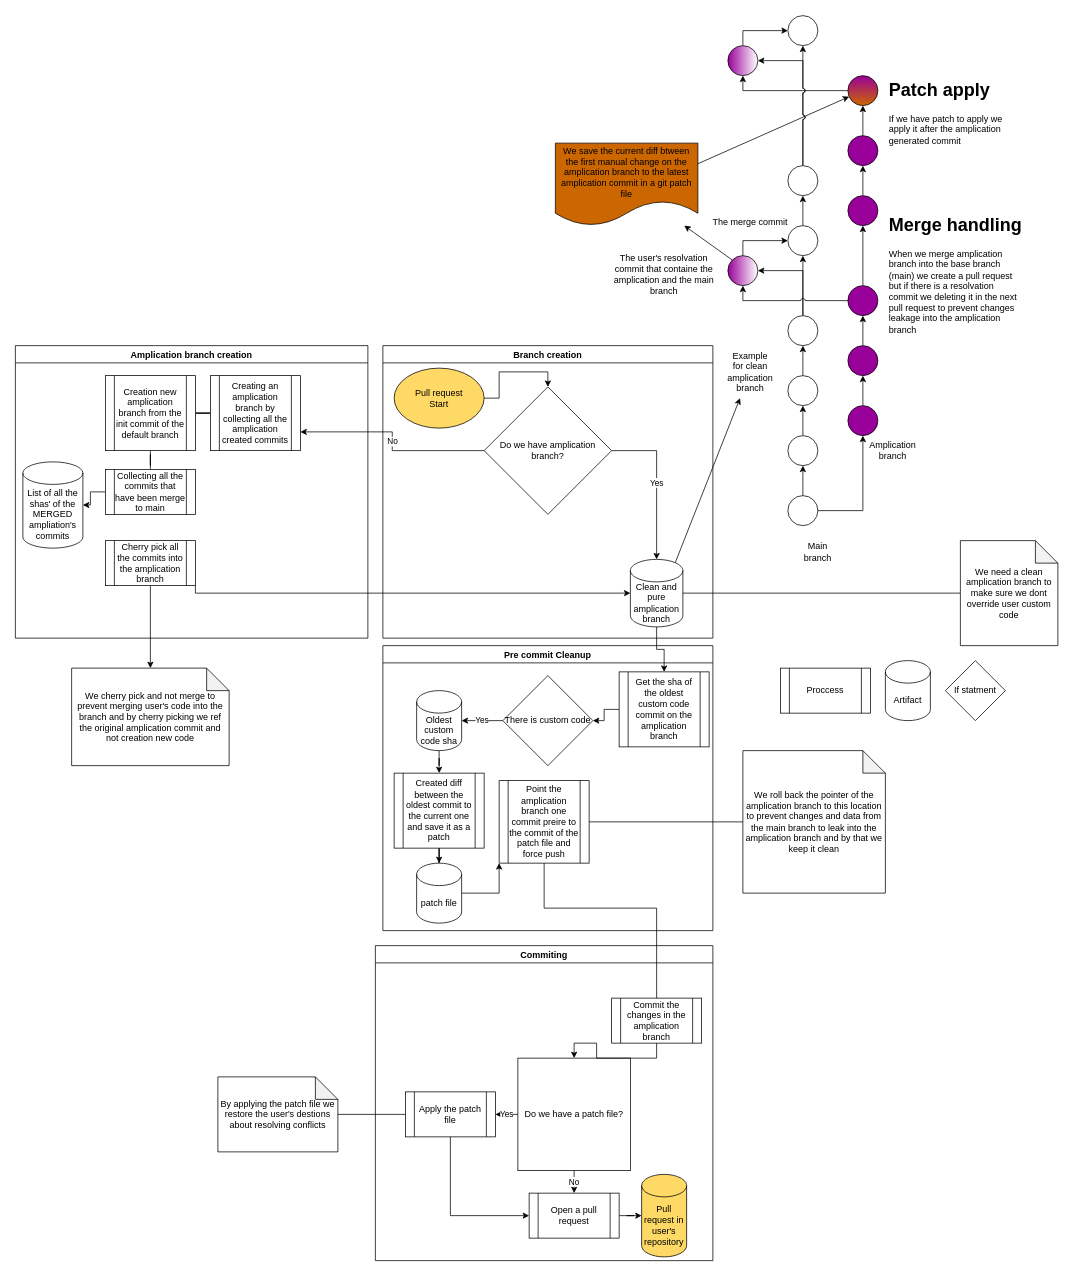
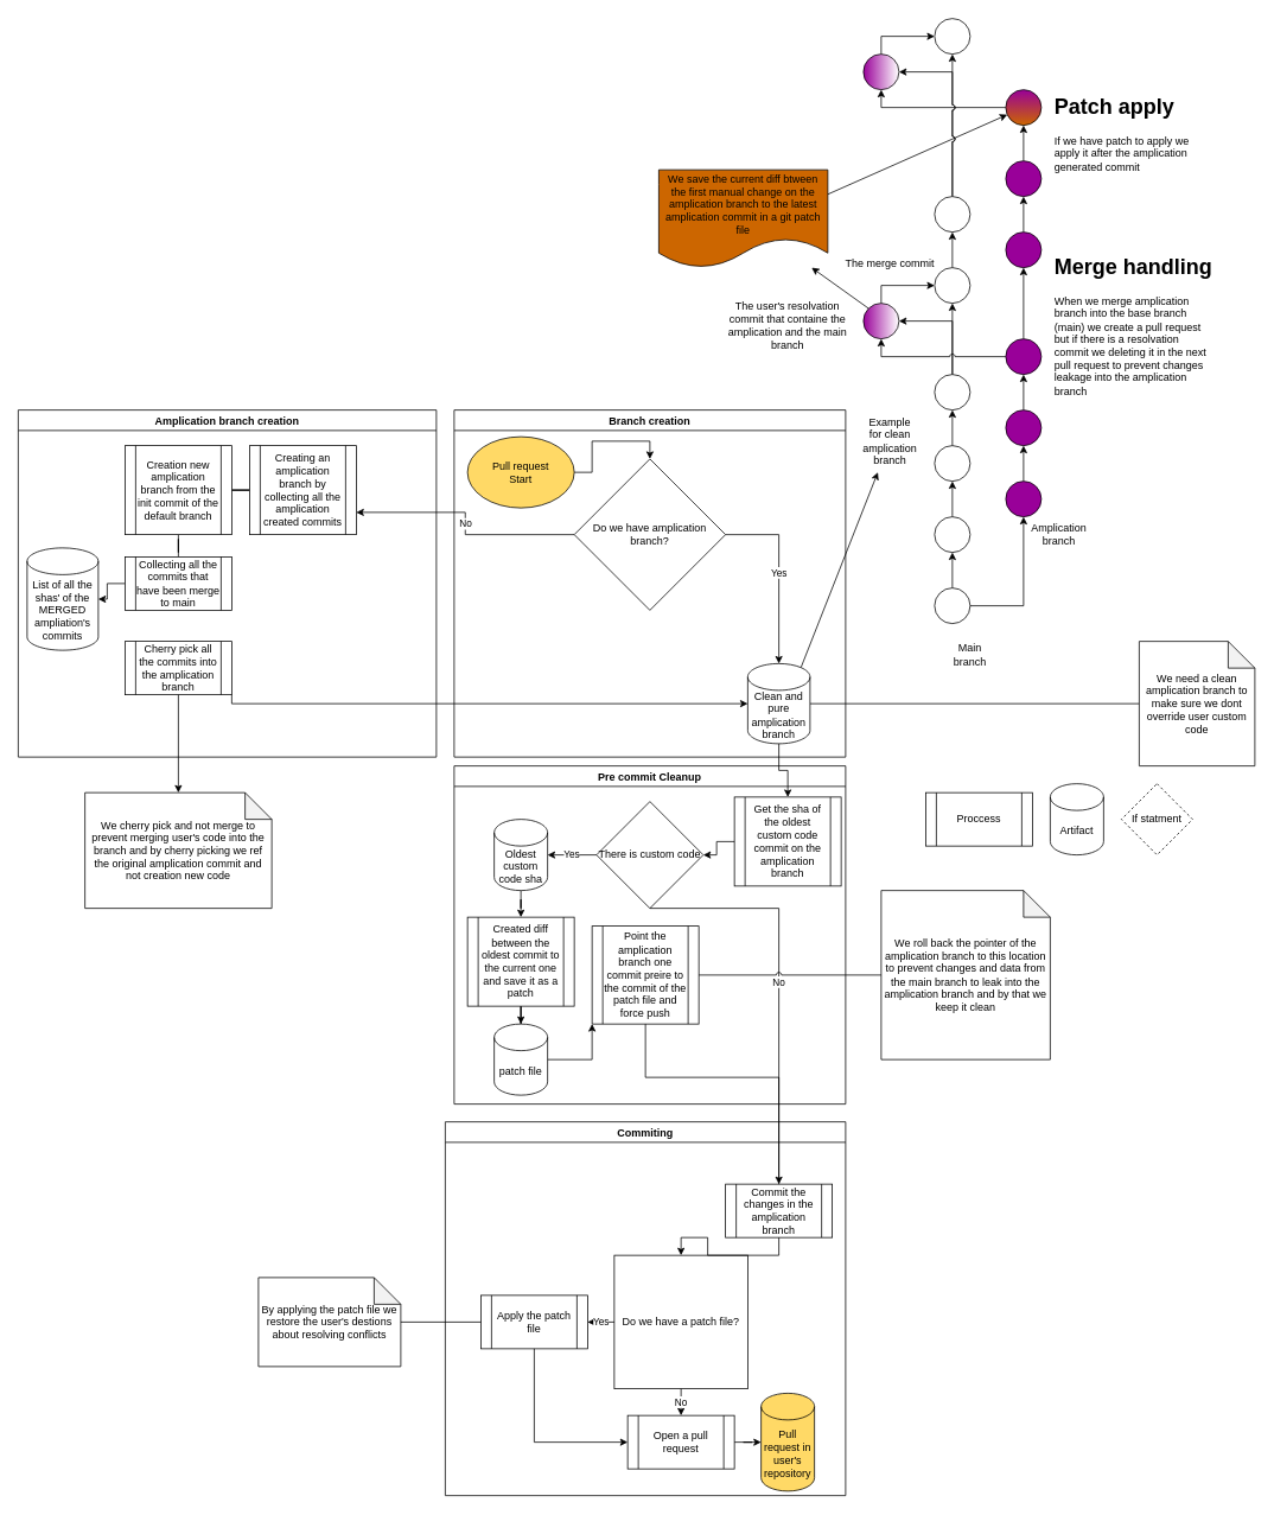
- <mxCell id="73" value="If statment" style="rhombus;whiteSpace=wrap;html=1;fillColor=#FFFFFF;gradientColor=none;gradientDirection=west;" parent="1" vertex="1"><mxGeometry x="1260" y="880" width="80" height="80" as="geometry" /></mxCell>
+ <mxCell id="73" value="If statment" style="rhombus;whiteSpace=wrap;html=1;fillColor=#FFFFFF;gradientColor=none;gradientDirection=west;dashed=1;" parent="1" vertex="1"><mxGeometry x="1260" y="880" width="80" height="80" as="geometry" /></mxCell>
+ <mxCell id="74" value="No" style="edgeStyle=orthogonalEdgeStyle;rounded=0;orthogonalLoop=1;jettySize=auto;html=1;exitX=0.5;exitY=1;exitDx=0;exitDy=0;endArrow=classic;endFill=1;" parent="1" source="64" target="48" edge="1"><mxGeometry relative="1" as="geometry"><Array as="points"><mxPoint x="875" y="1020" /></Array></mxGeometry></mxCell>
